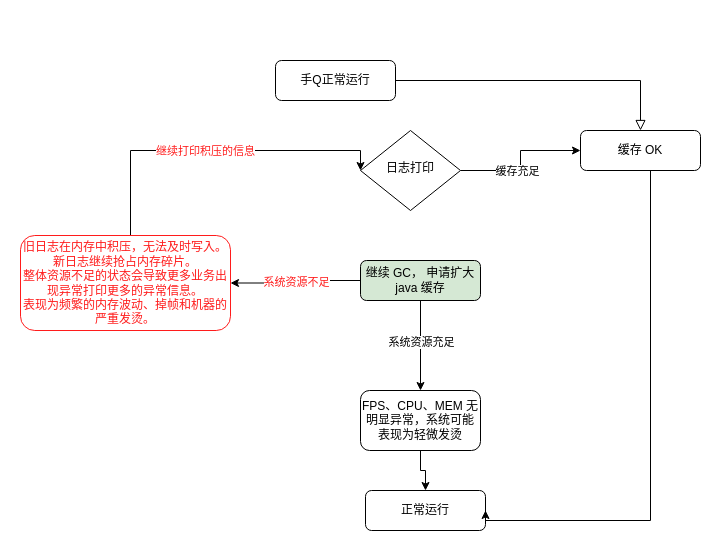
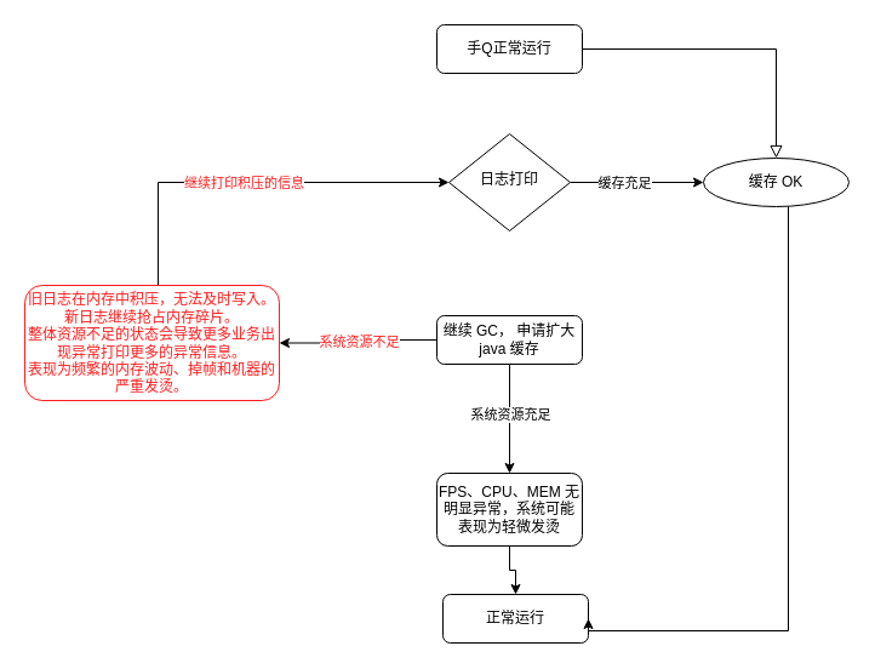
- <mxCell id="3" value="手Q正常运行" style="rounded=1;whiteSpace=wrap;html=1;fontSize=12;glass=0;strokeWidth=1;shadow=0;" parent="1" vertex="1"><mxGeometry x="275" y="60" width="120" height="40" as="geometry" /></mxCell>
+ <mxCell id="3" value="手Q正常运行" style="rounded=1;whiteSpace=wrap;html=1;fontSize=12;glass=0;strokeWidth=1;shadow=0;" parent="1" vertex="1"><mxGeometry x="360" y="20" width="120" height="40" as="geometry" /></mxCell>
- <mxCell id="14" value="缓存 OK" style="rounded=1;whiteSpace=wrap;html=1;fontSize=12;glass=0;strokeWidth=1;shadow=0;" vertex="1" parent="1"><mxGeometry x="580" y="130" width="120" height="40" as="geometry" /></mxCell>
+ <mxCell id="14" value="缓存 OK" style="ellipse;whiteSpace=wrap;html=1;fontSize=12;glass=0;strokeWidth=1;shadow=0;" vertex="1" parent="1"><mxGeometry x="580" y="130" width="120" height="40" as="geometry" /></mxCell>
- <mxCell id="6" value="日志打印" style="rhombus;whiteSpace=wrap;html=1;shadow=0;fontFamily=Helvetica;fontSize=12;align=center;strokeWidth=1;spacing=6;spacingTop=-4;" parent="1" vertex="1"><mxGeometry x="360" y="130" width="100" height="80" as="geometry" /></mxCell>
+ <mxCell id="6" value="日志打印" style="rhombus;whiteSpace=wrap;html=1;shadow=0;fontFamily=Helvetica;fontSize=12;align=center;strokeWidth=1;spacing=6;spacingTop=-4;" parent="1" vertex="1"><mxGeometry x="370" y="110" width="100" height="80" as="geometry" /></mxCell>
- <mxCell id="11" value="继续 GC， 申请扩大 java 缓存" style="rounded=1;whiteSpace=wrap;html=1;fontSize=12;glass=0;strokeWidth=1;shadow=0;fillColor=#d5e8d4;" parent="1" vertex="1"><mxGeometry x="360" y="260" width="120" height="40" as="geometry" /></mxCell>
+ <mxCell id="11" value="继续 GC， 申请扩大 java 缓存" style="rounded=1;whiteSpace=wrap;html=1;fontSize=12;glass=0;strokeWidth=1;shadow=0;" parent="1" vertex="1"><mxGeometry x="360" y="260" width="120" height="40" as="geometry" /></mxCell>
